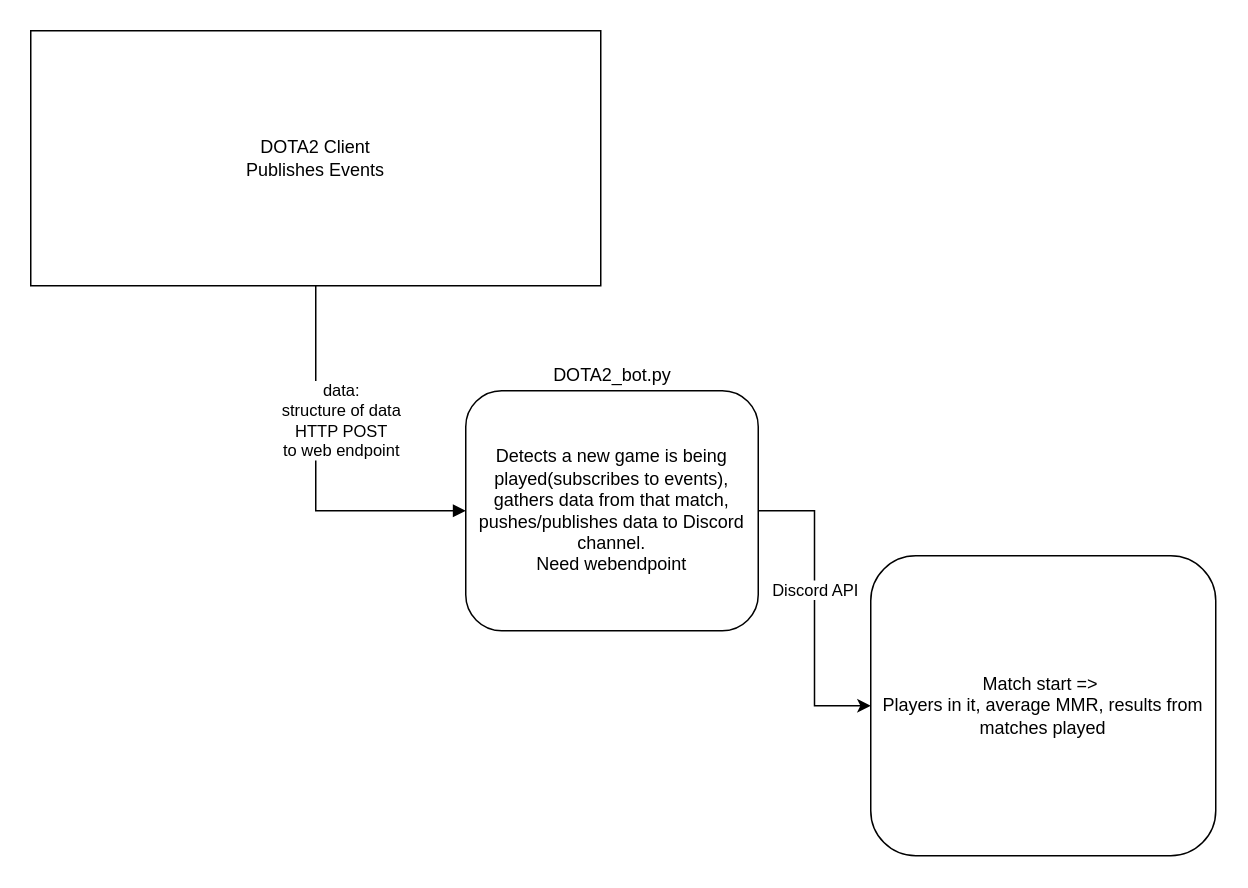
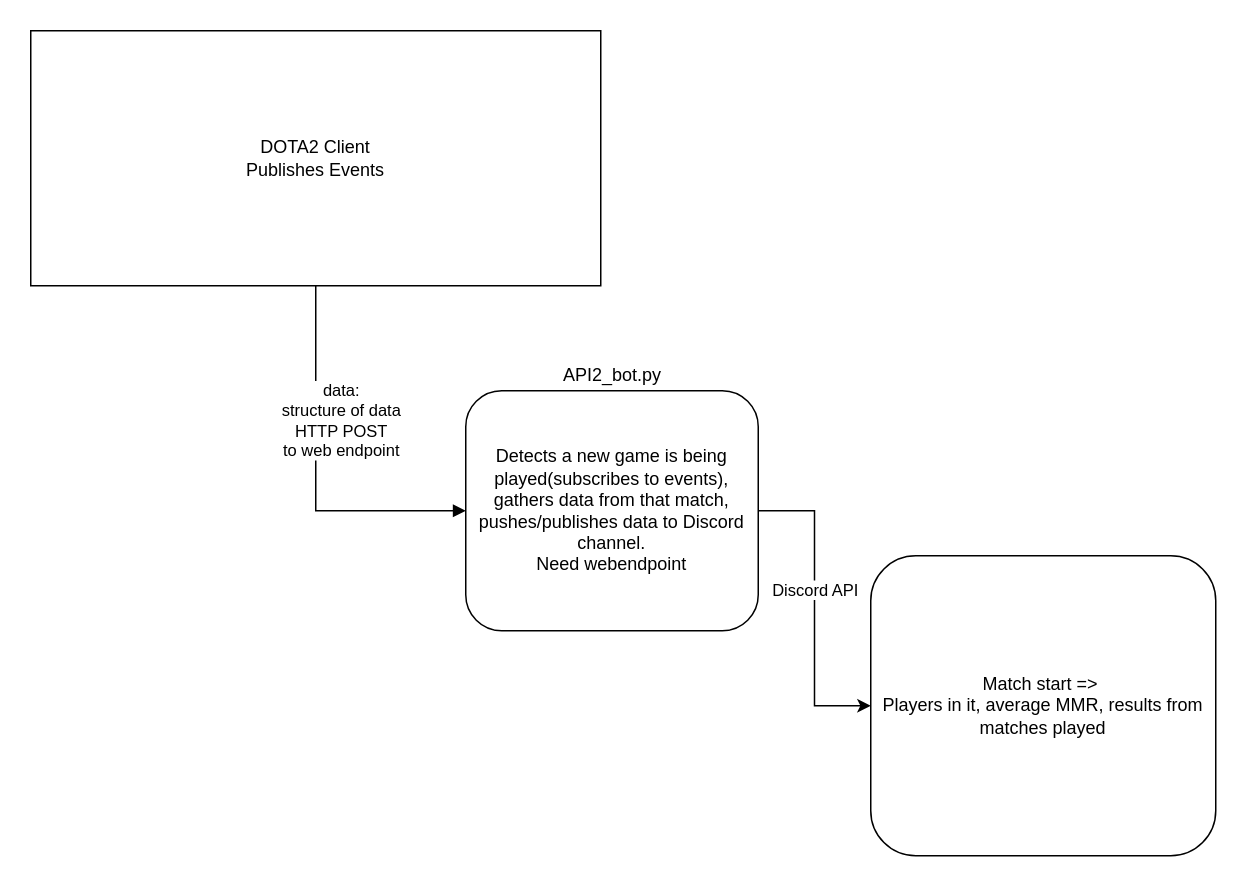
- <mxCell id="10" value="DOTA2_bot.py" style="text;html=1;whiteSpace=wrap;strokeColor=none;fillColor=none;align=center;verticalAlign=middle;rounded=0;" parent="8" vertex="1"><mxGeometry x="27.5" width="140" height="40" as="geometry" /></mxCell>
+ <mxCell id="10" value="API2_bot.py" style="text;html=1;whiteSpace=wrap;strokeColor=none;fillColor=none;align=center;verticalAlign=middle;rounded=0;" parent="8" vertex="1"><mxGeometry x="27.5" width="140" height="40" as="geometry" /></mxCell>
